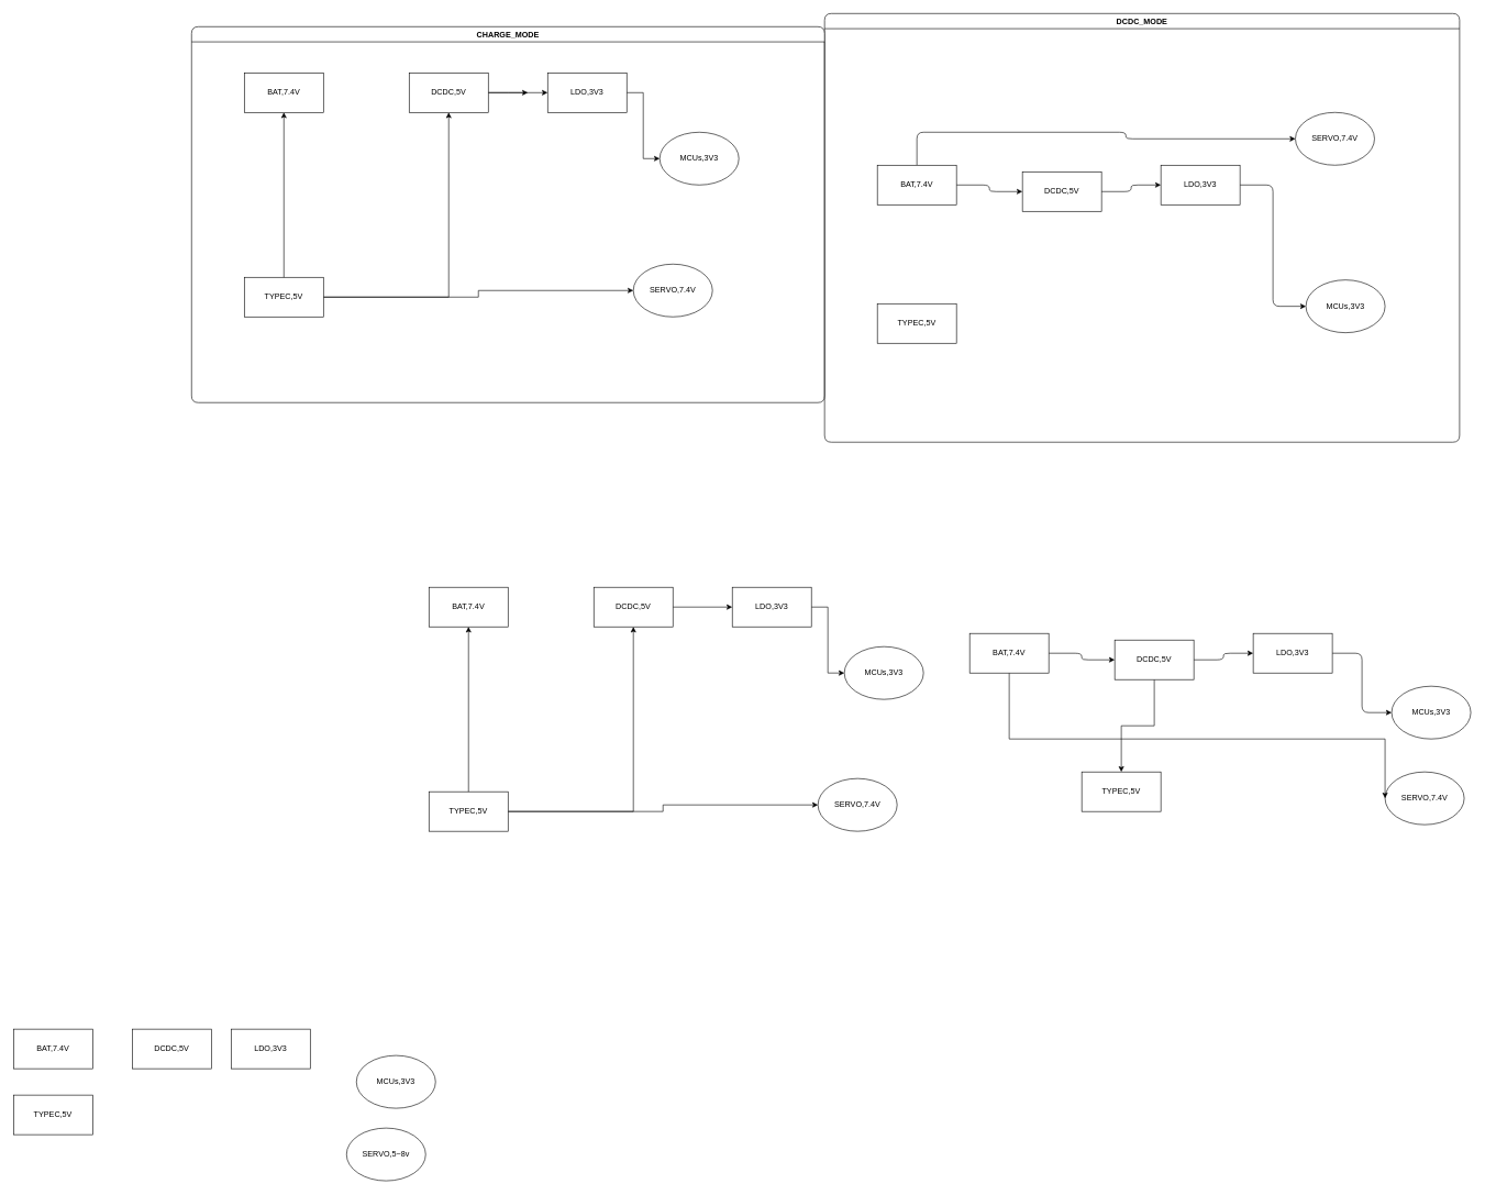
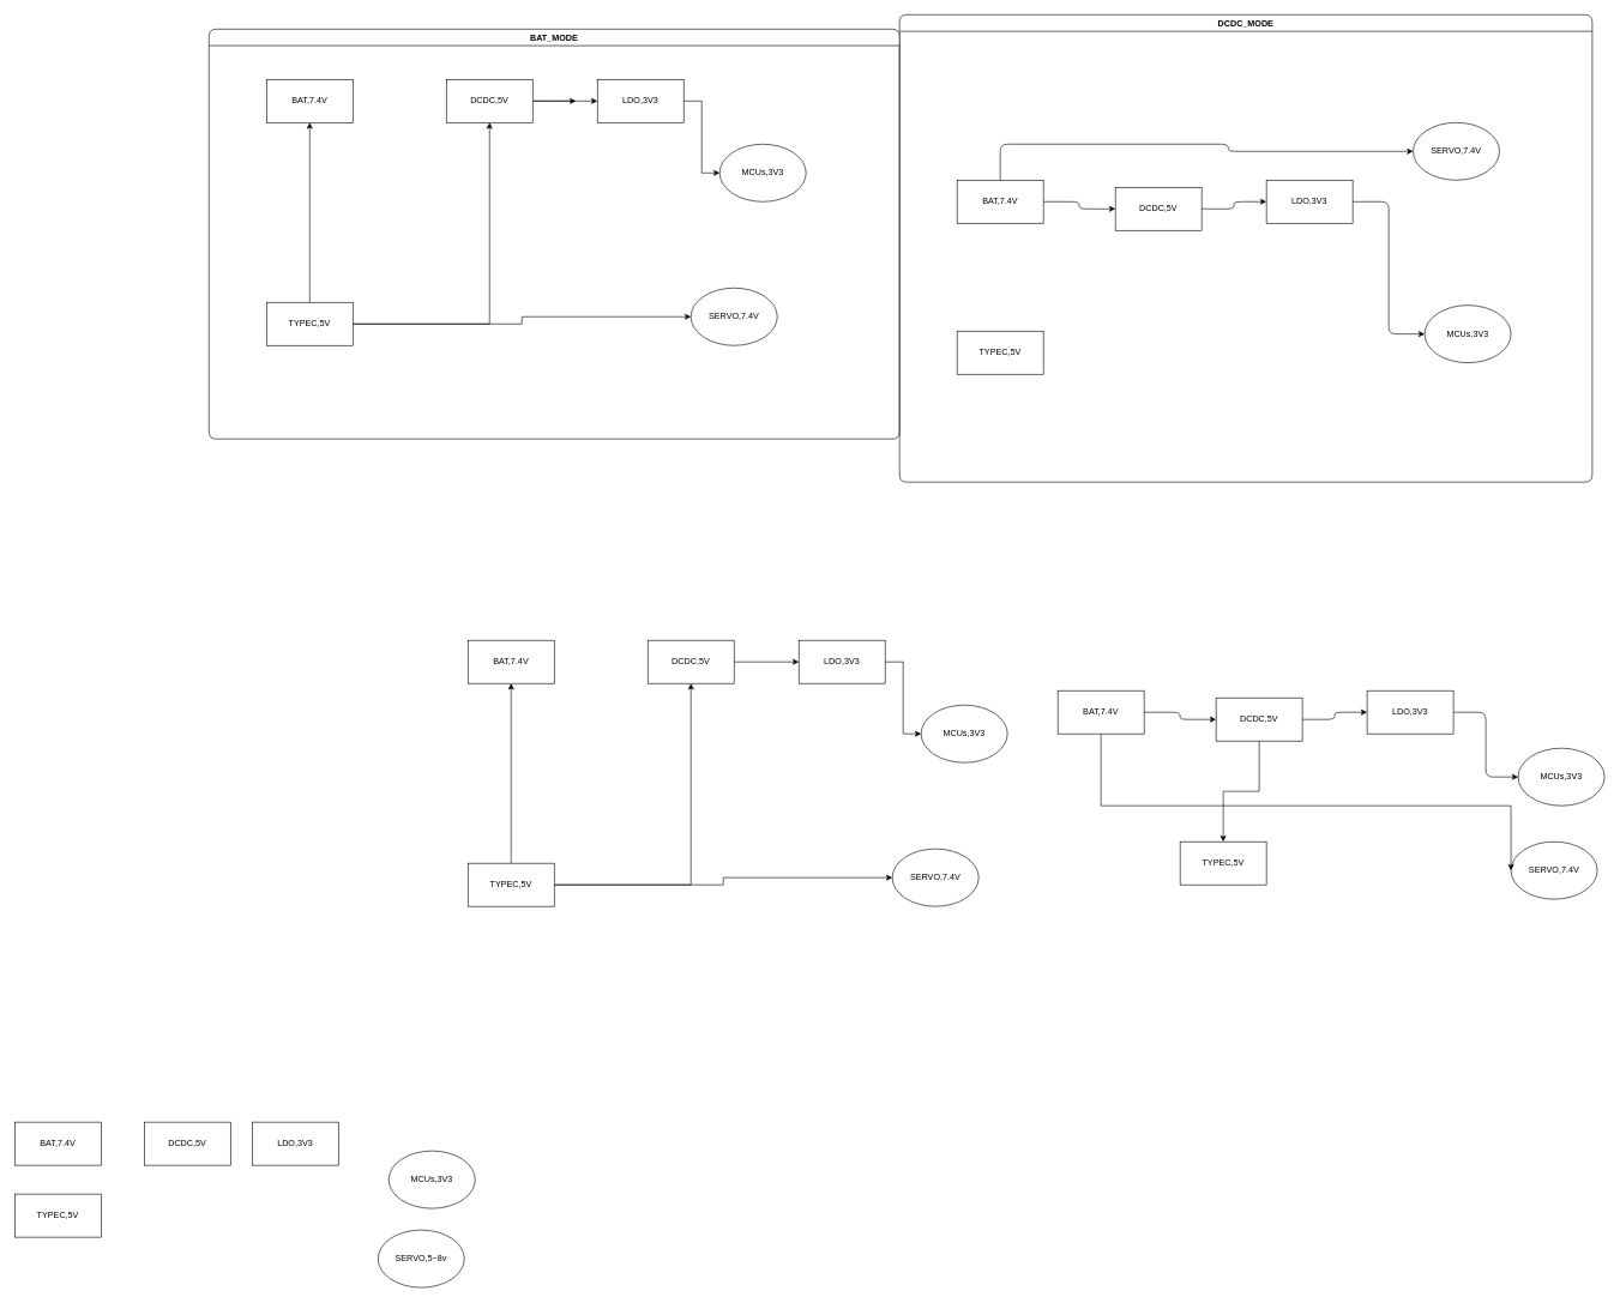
- <mxCell id="13" value="CHARGE_MODE" style="swimlane;rounded=1;" parent="1" vertex="1"><mxGeometry x="290" y="40" width="960" height="570" as="geometry" /></mxCell>
+ <mxCell id="13" value="BAT_MODE" style="swimlane;rounded=1;" parent="1" vertex="1"><mxGeometry x="290" y="40" width="960" height="570" as="geometry" /></mxCell>
